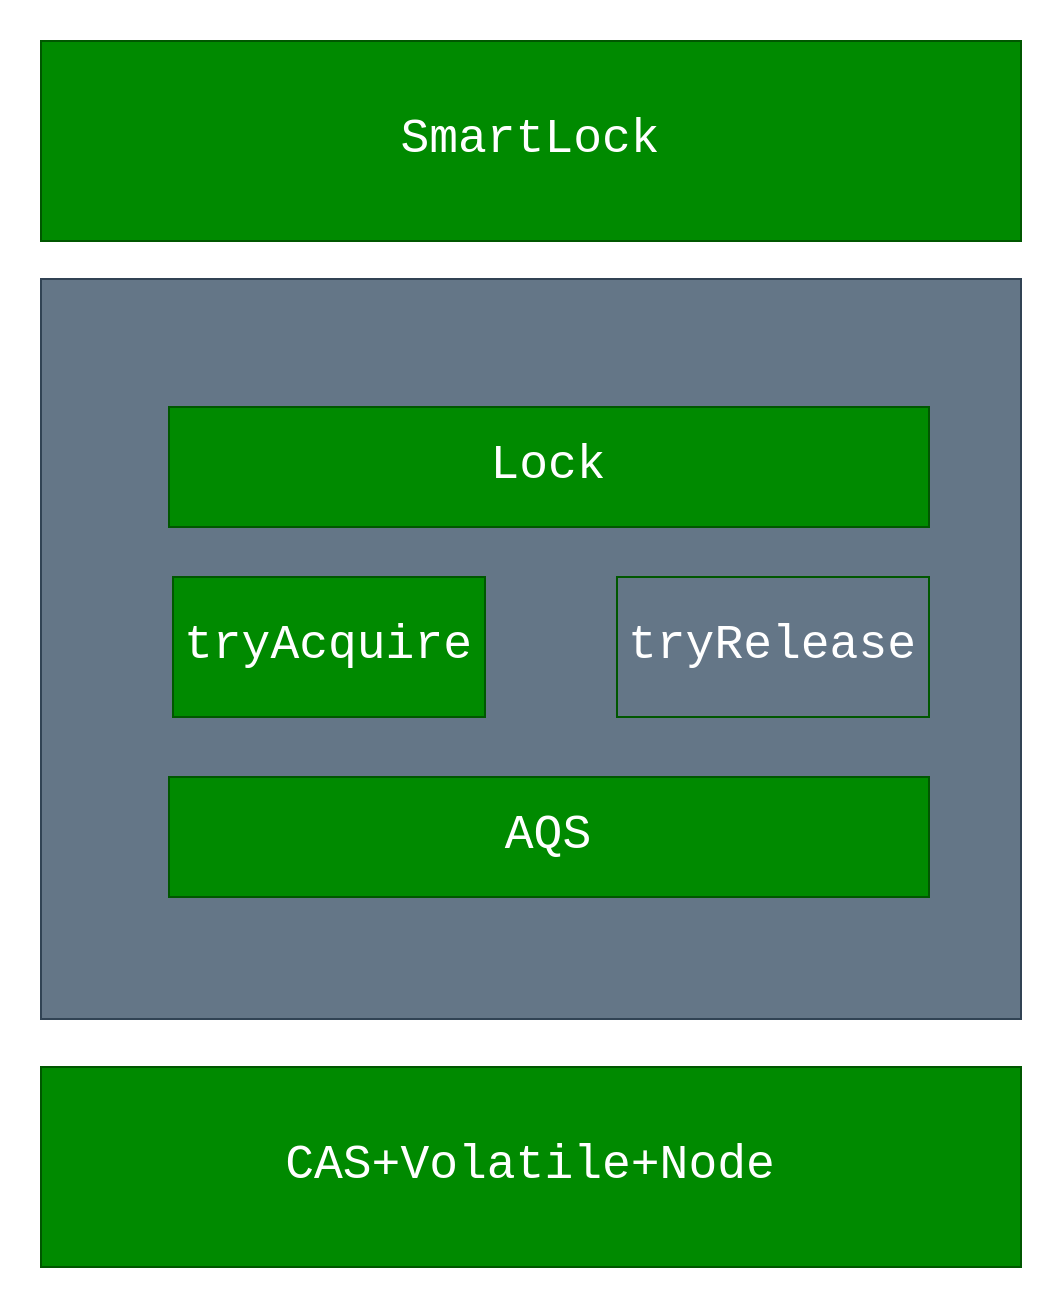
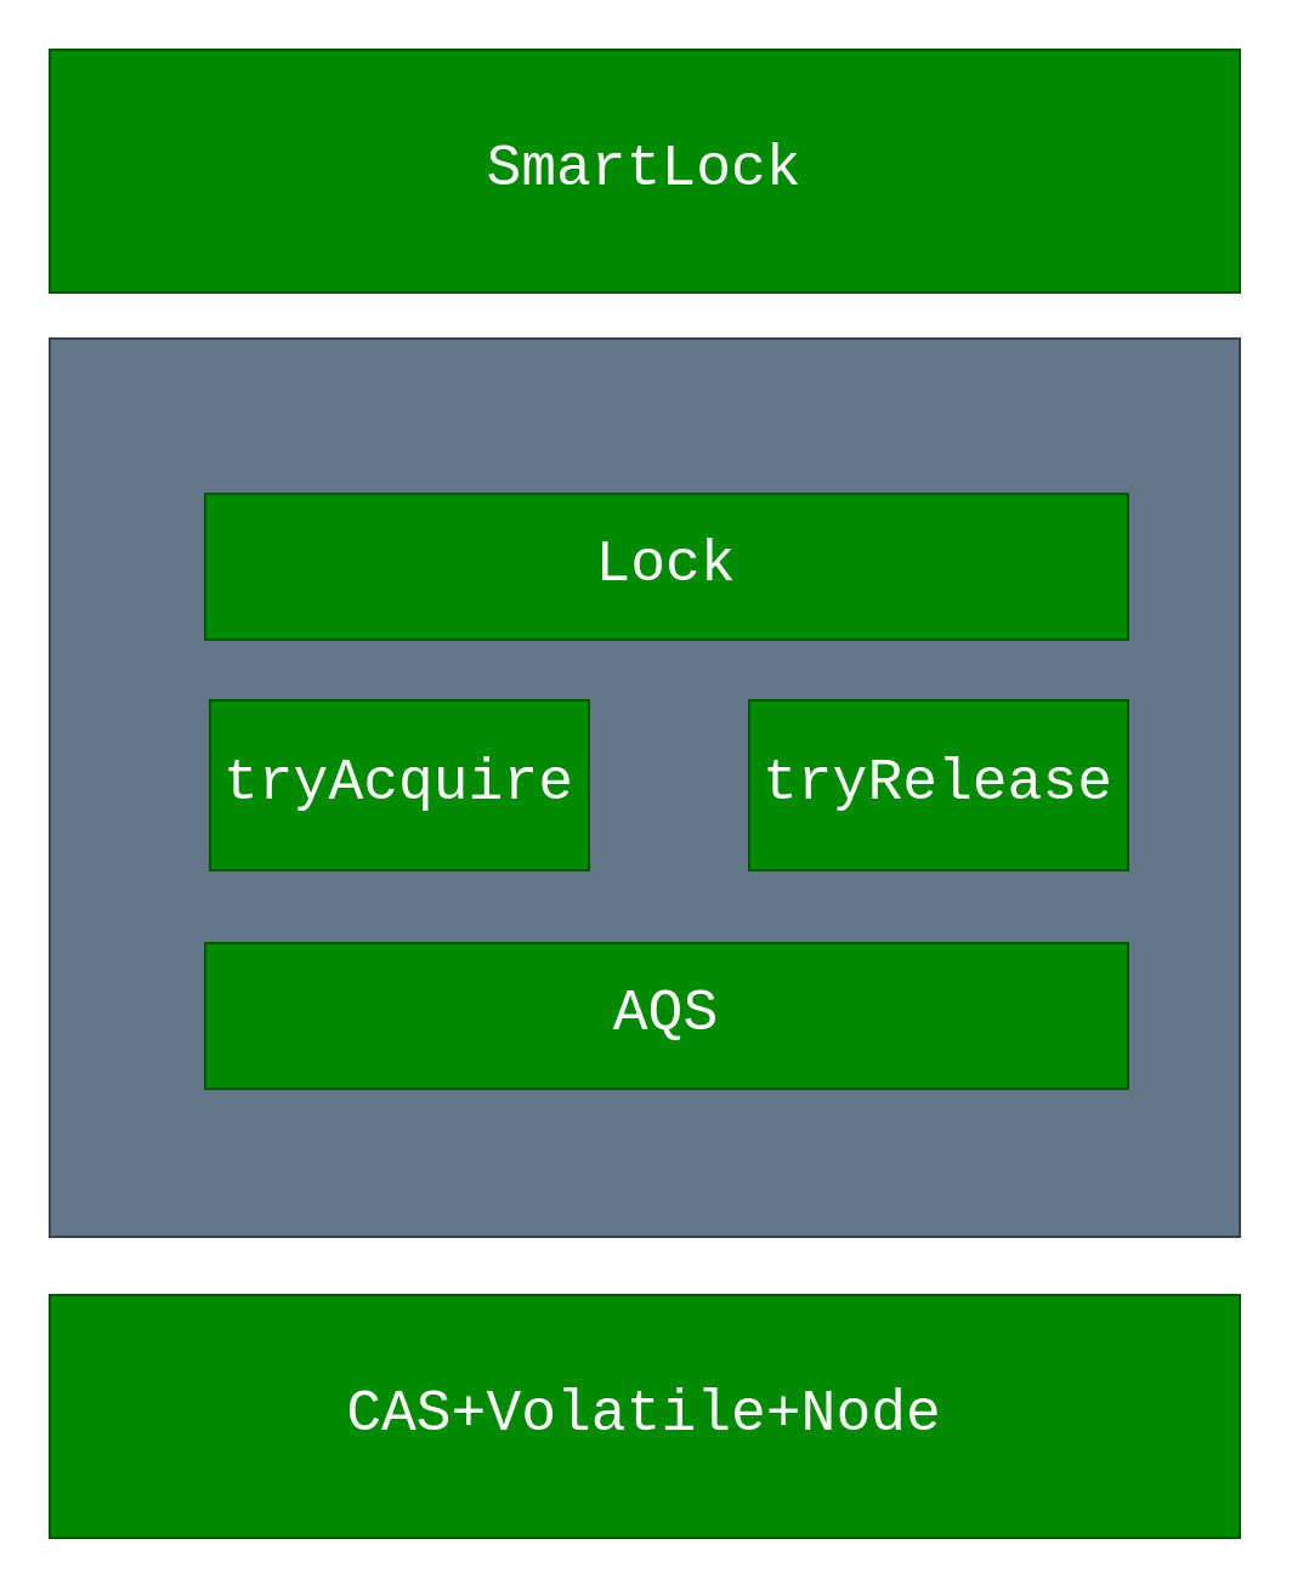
- <mxCell id="7" value="tryRelease" style="rounded=0;whiteSpace=wrap;html=1;fontFamily=Courier New;fontSize=24;fillColor=#647687;fontColor=#ffffff;strokeColor=#005700;" vertex="1" parent="1"><mxGeometry x="308" y="288" width="156" height="70" as="geometry" /></mxCell>
+ <mxCell id="7" value="tryRelease" style="rounded=0;whiteSpace=wrap;html=1;fontFamily=Courier New;fontSize=24;fillColor=#008a00;fontColor=#ffffff;strokeColor=#005700;" vertex="1" parent="1"><mxGeometry x="308" y="288" width="156" height="70" as="geometry" /></mxCell>
